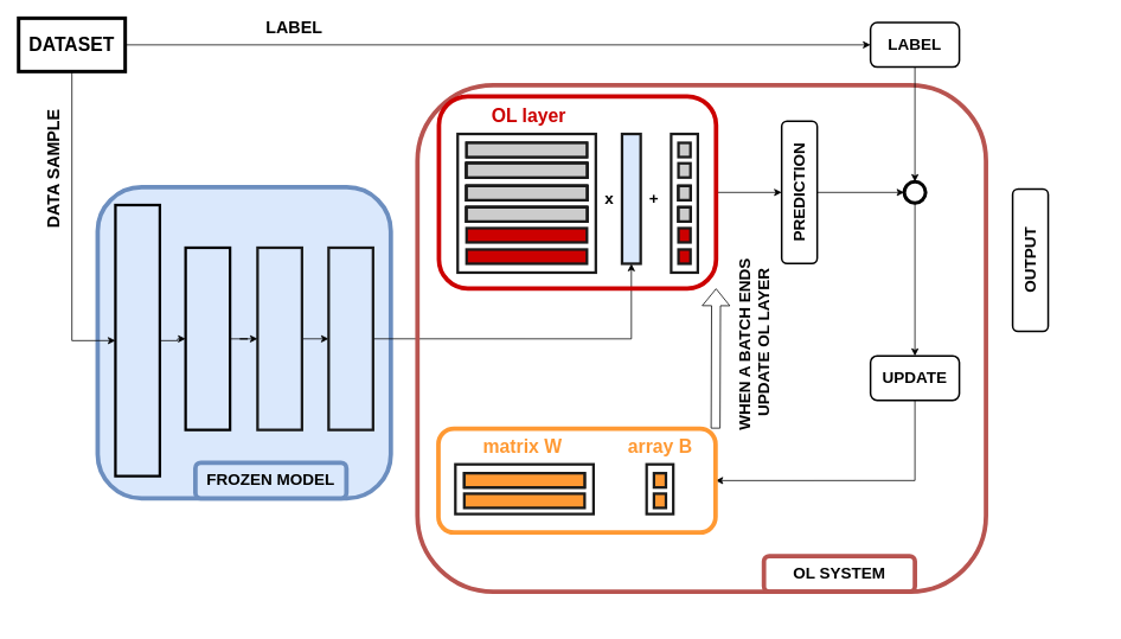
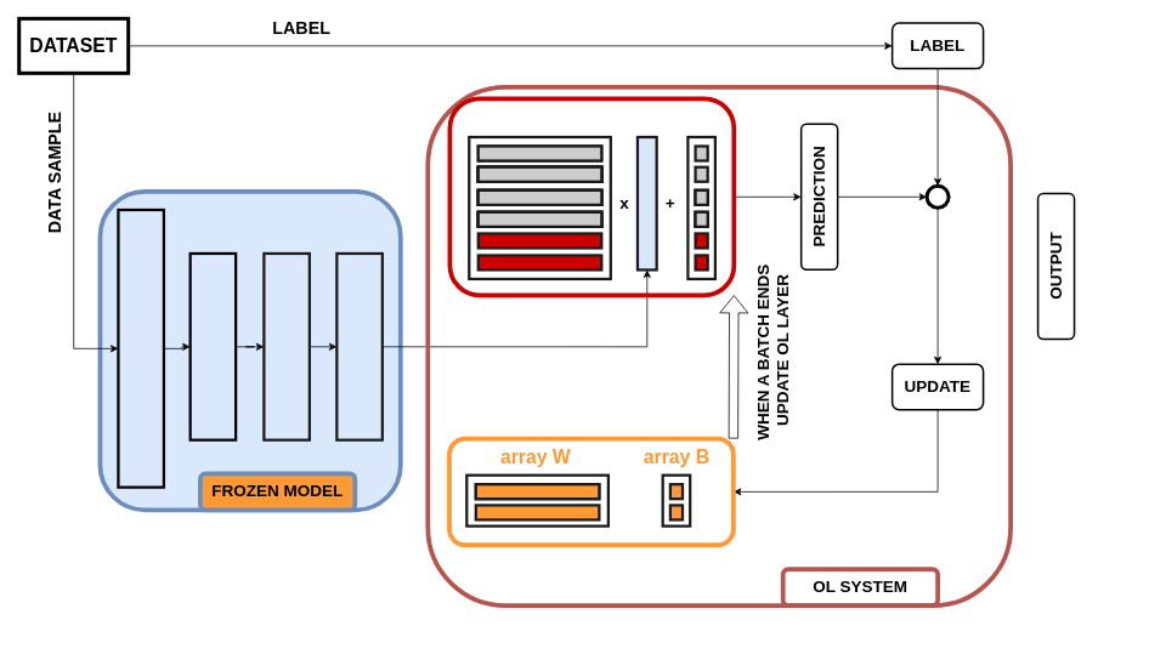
- <mxCell id="73" value="&lt;b&gt;&lt;font color=&quot;#cc0000&quot; style=&quot;font-size: 21px&quot;&gt;OL layer&lt;/font&gt;&lt;/b&gt;" style="text;html=1;align=center;verticalAlign=middle;resizable=0;points=[];autosize=1;strokeColor=none;fillColor=none;fontSize=19;fontColor=#000000;" vertex="1" parent="1"><mxGeometry x="544.29" y="113.83" width="100" height="30" as="geometry" /></mxCell>
- <mxCell id="36" value="&lt;font color=&quot;#ff9933&quot;&gt;&lt;b&gt;matrix W&lt;/b&gt;&lt;/font&gt;" style="text;html=1;align=center;verticalAlign=middle;resizable=0;points=[];autosize=1;strokeColor=none;fillColor=none;fontSize=21;fontColor=#CC0000;" vertex="1" parent="1"><mxGeometry x="536.68" y="486.33" width="100" height="30" as="geometry" /></mxCell>
+ <mxCell id="36" value="&lt;font color=&quot;#ff9933&quot;&gt;&lt;b&gt;array W&lt;/b&gt;&lt;/font&gt;" style="text;html=1;align=center;verticalAlign=middle;resizable=0;points=[];autosize=1;strokeColor=none;fillColor=none;fontSize=21;fontColor=#CC0000;" vertex="1" parent="1"><mxGeometry x="536.68" y="486.33" width="100" height="30" as="geometry" /></mxCell>
- <mxCell id="26" value="&lt;b&gt;FROZEN MODEL&lt;/b&gt;" style="rounded=1;whiteSpace=wrap;html=1;fontSize=18;strokeColor=#6c8ebf;strokeWidth=5;fillColor=#dae8fc;rotation=0;" vertex="1" parent="1"><mxGeometry x="219" y="520.25" width="170" height="40" as="geometry" /></mxCell>
+ <mxCell id="26" value="&lt;b&gt;FROZEN MODEL&lt;/b&gt;" style="rounded=1;whiteSpace=wrap;html=1;fontSize=18;strokeColor=#6c8ebf;strokeWidth=5;fillColor=#ff9933;rotation=0;" vertex="1" parent="1"><mxGeometry x="219" y="520.25" width="170" height="40" as="geometry" /></mxCell>
